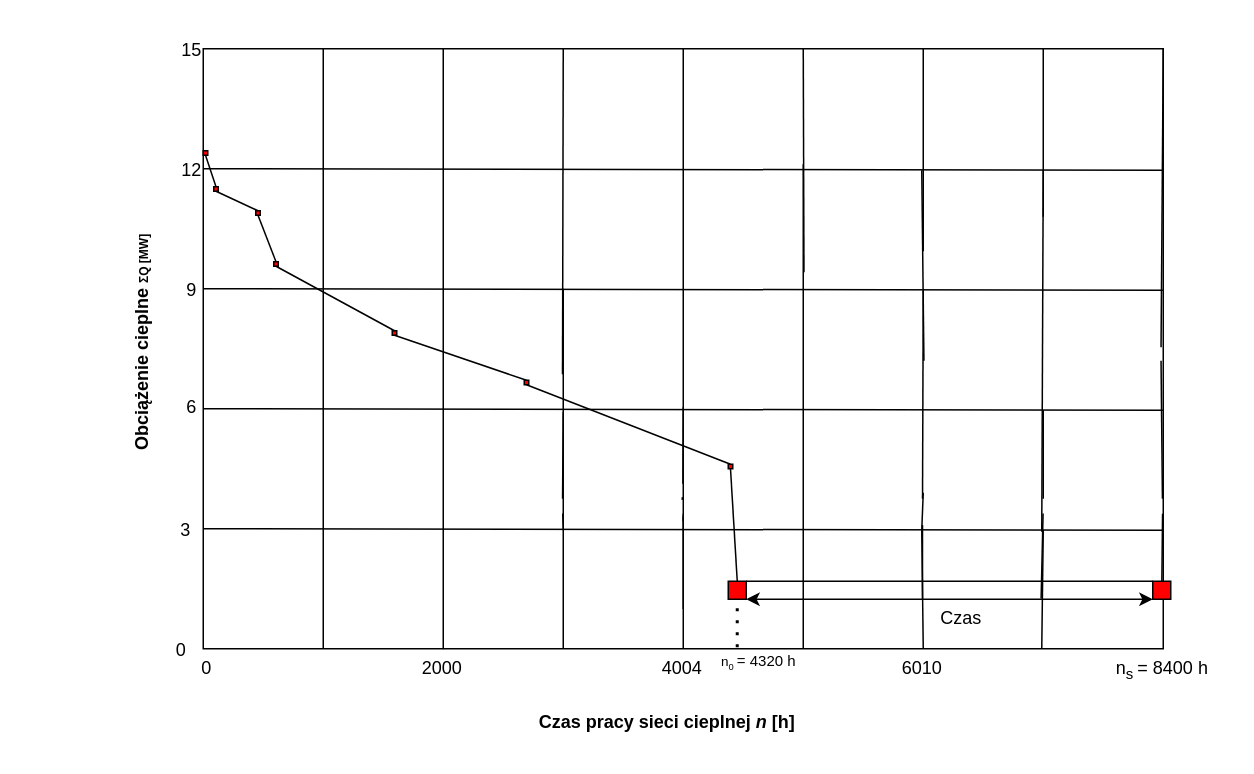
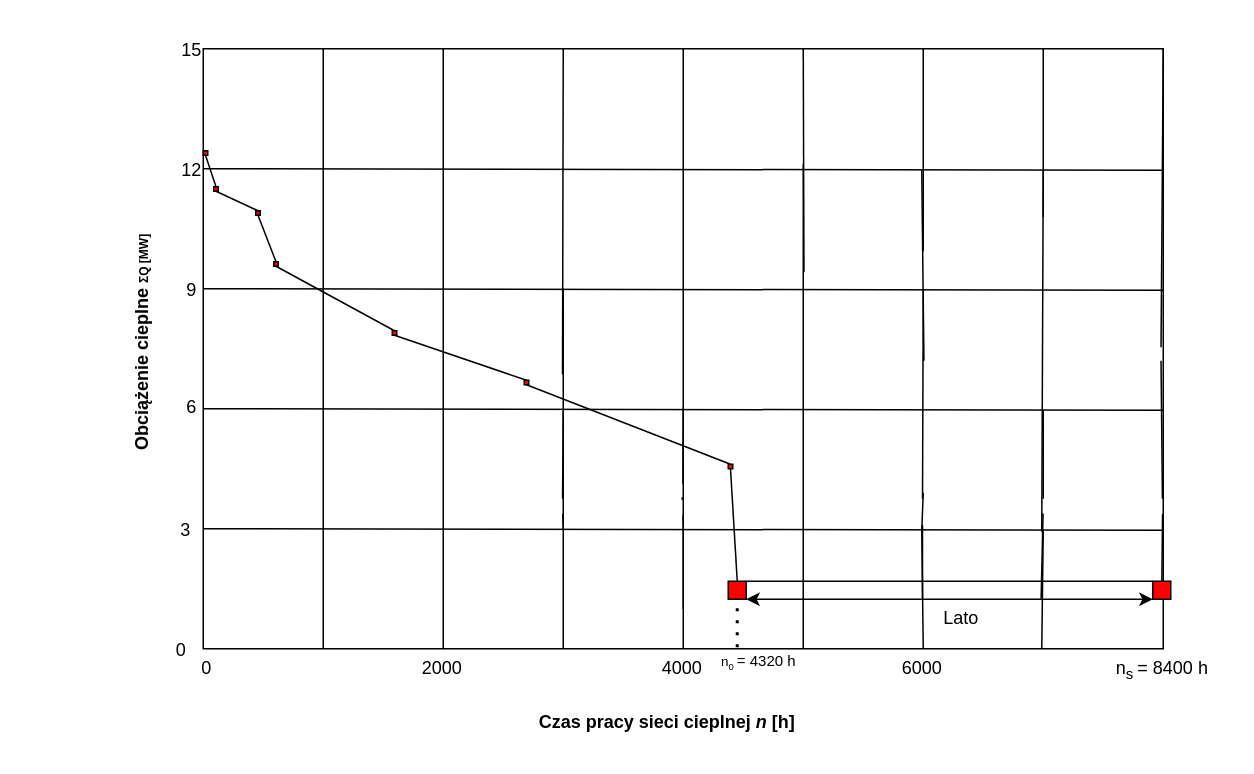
- <mxCell id="53" value="Czas" style="text;html=1;align=center;verticalAlign=middle;resizable=0;points=[];autosize=1;strokeColor=none;fillColor=none;" vertex="1" parent="1"><mxGeometry x="619" y="399" width="41" height="26" as="geometry" /></mxCell>
+ <mxCell id="53" value="Lato" style="text;html=1;align=center;verticalAlign=middle;resizable=0;points=[];autosize=1;strokeColor=none;fillColor=none;" vertex="1" parent="1"><mxGeometry x="619" y="399" width="41" height="26" as="geometry" /></mxCell>
- <mxCell id="40" value="4004" style="text;html=1;align=center;verticalAlign=middle;resizable=0;points=[];autosize=1;strokeColor=none;fillColor=none;" vertex="1" parent="1"><mxGeometry x="431" y="432" width="45" height="26" as="geometry" /></mxCell>
+ <mxCell id="40" value="4000" style="text;html=1;align=center;verticalAlign=middle;resizable=0;points=[];autosize=1;strokeColor=none;fillColor=none;" vertex="1" parent="1"><mxGeometry x="431" y="432" width="45" height="26" as="geometry" /></mxCell>
- <mxCell id="41" value="6010" style="text;html=1;align=center;verticalAlign=middle;resizable=0;points=[];autosize=1;strokeColor=none;fillColor=none;" vertex="1" parent="1"><mxGeometry x="591" y="432" width="45" height="26" as="geometry" /></mxCell>
+ <mxCell id="41" value="6000" style="text;html=1;align=center;verticalAlign=middle;resizable=0;points=[];autosize=1;strokeColor=none;fillColor=none;" vertex="1" parent="1"><mxGeometry x="591" y="432" width="45" height="26" as="geometry" /></mxCell>
